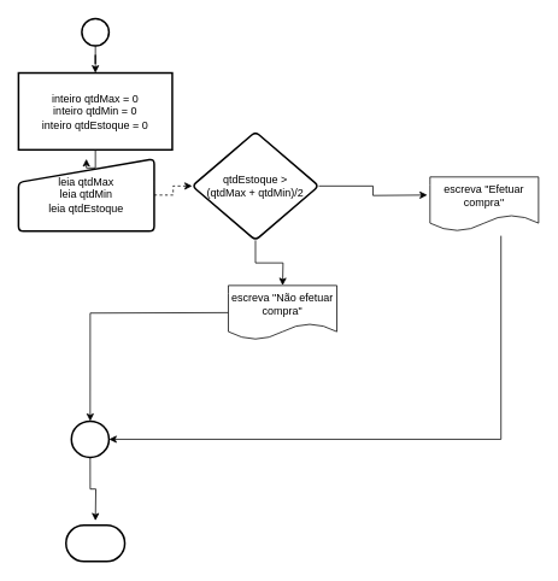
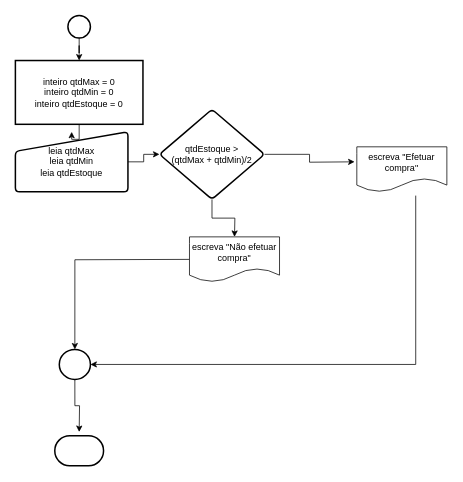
- <mxCell id="7" value="" style="edgeStyle=orthogonalEdgeStyle;rounded=0;orthogonalLoop=1;jettySize=auto;html=1;dashed=1;" edge="1" parent="1" source="8" target="11"><mxGeometry relative="1" as="geometry" /></mxCell>
+ <mxCell id="7" value="" style="edgeStyle=orthogonalEdgeStyle;rounded=0;orthogonalLoop=1;jettySize=auto;html=1;" edge="1" parent="1" source="8" target="11"><mxGeometry relative="1" as="geometry" /></mxCell>
